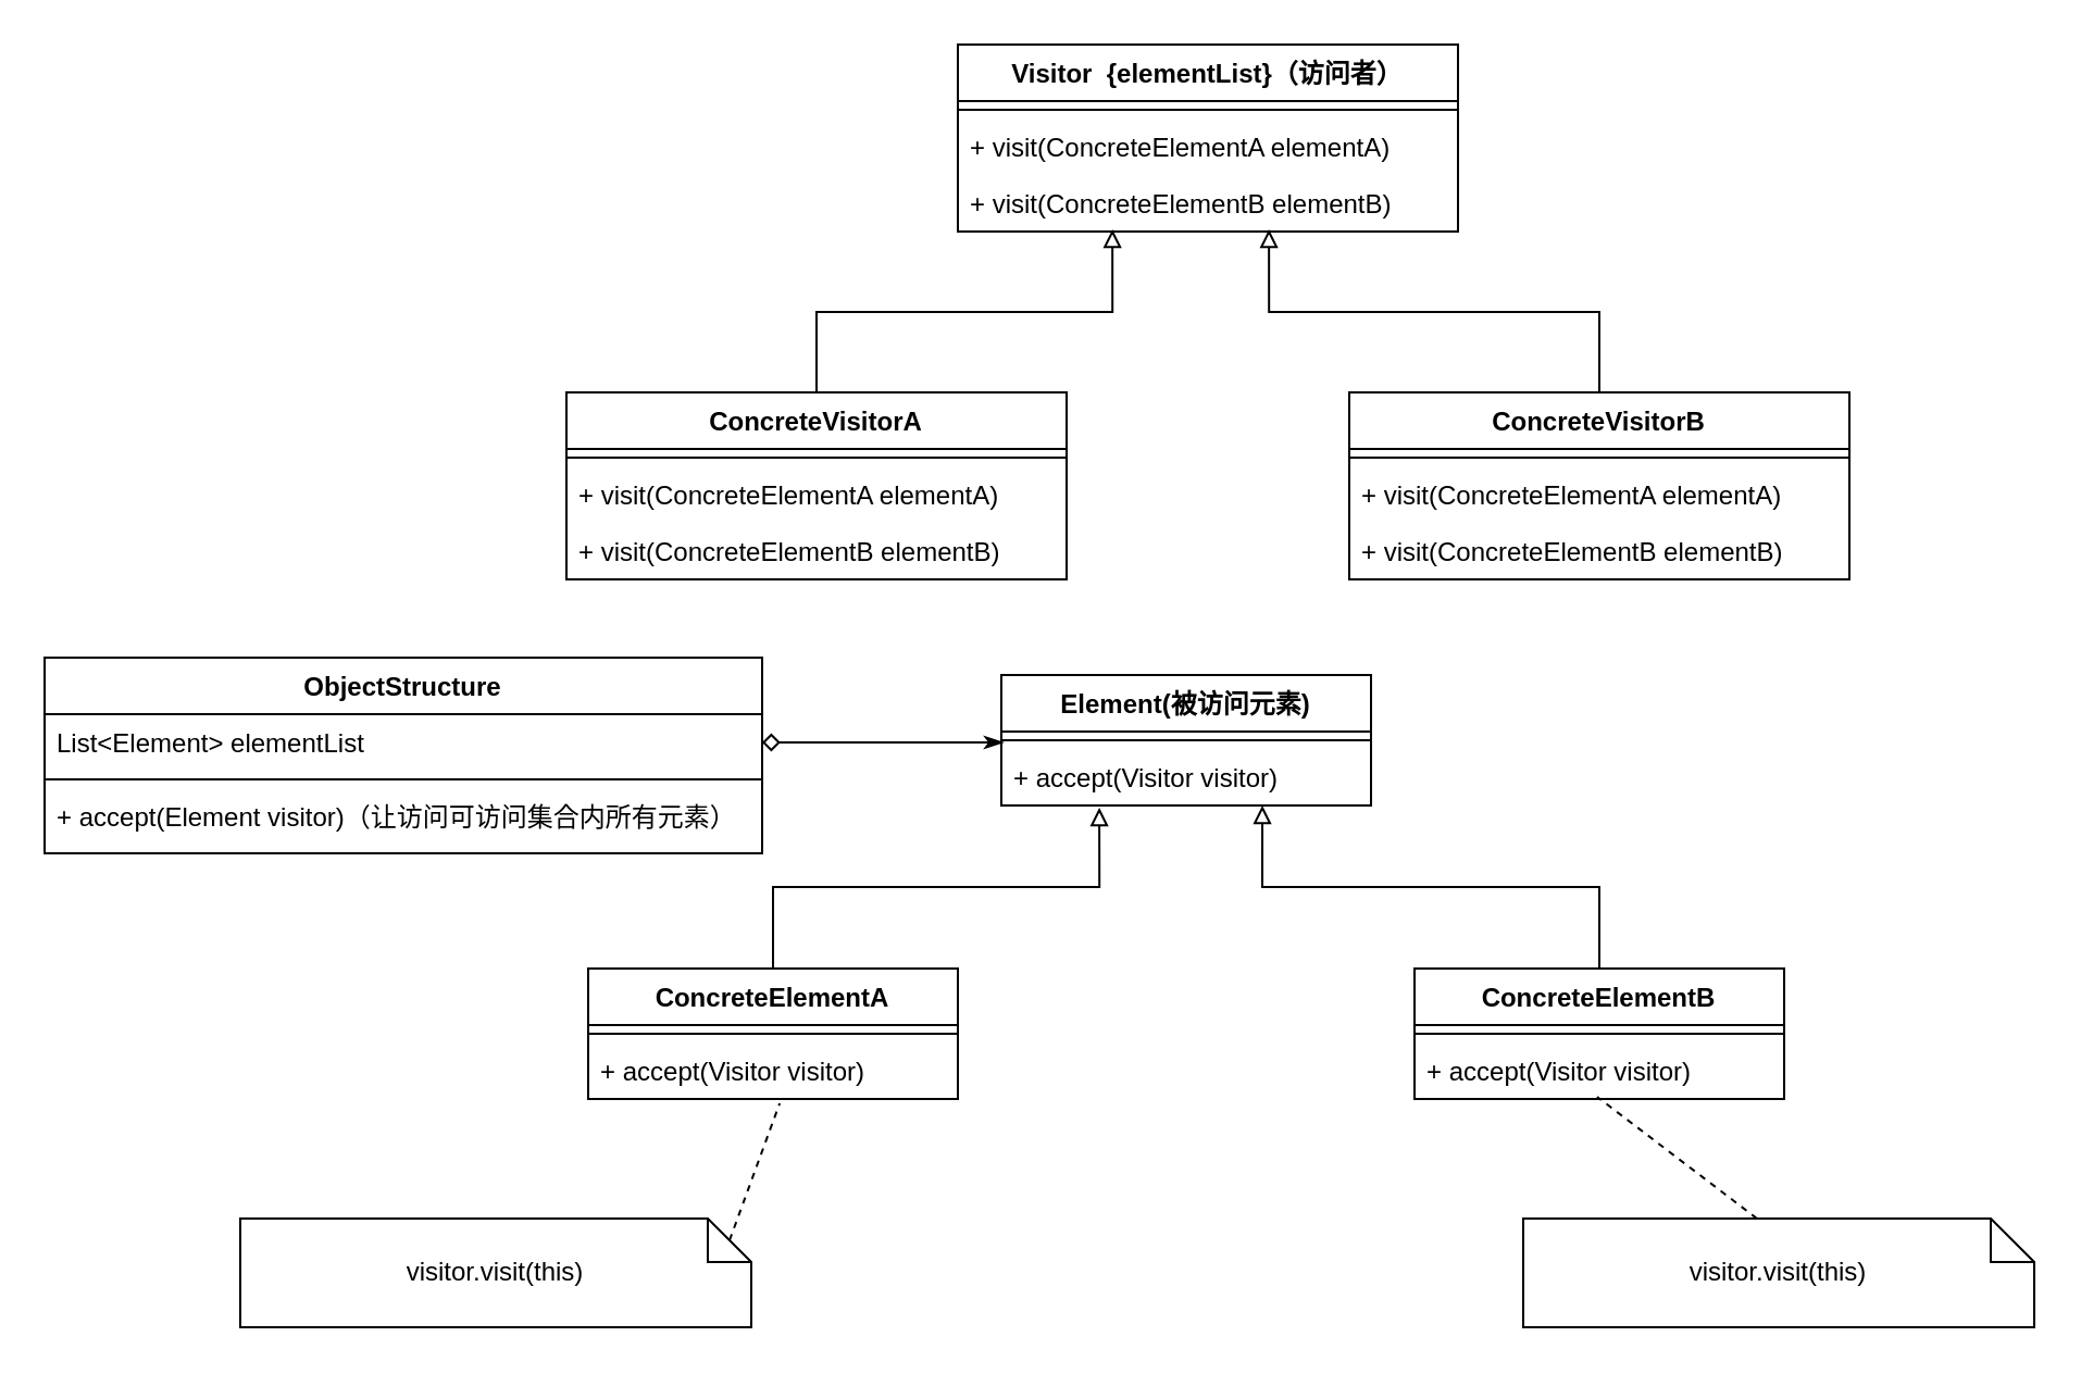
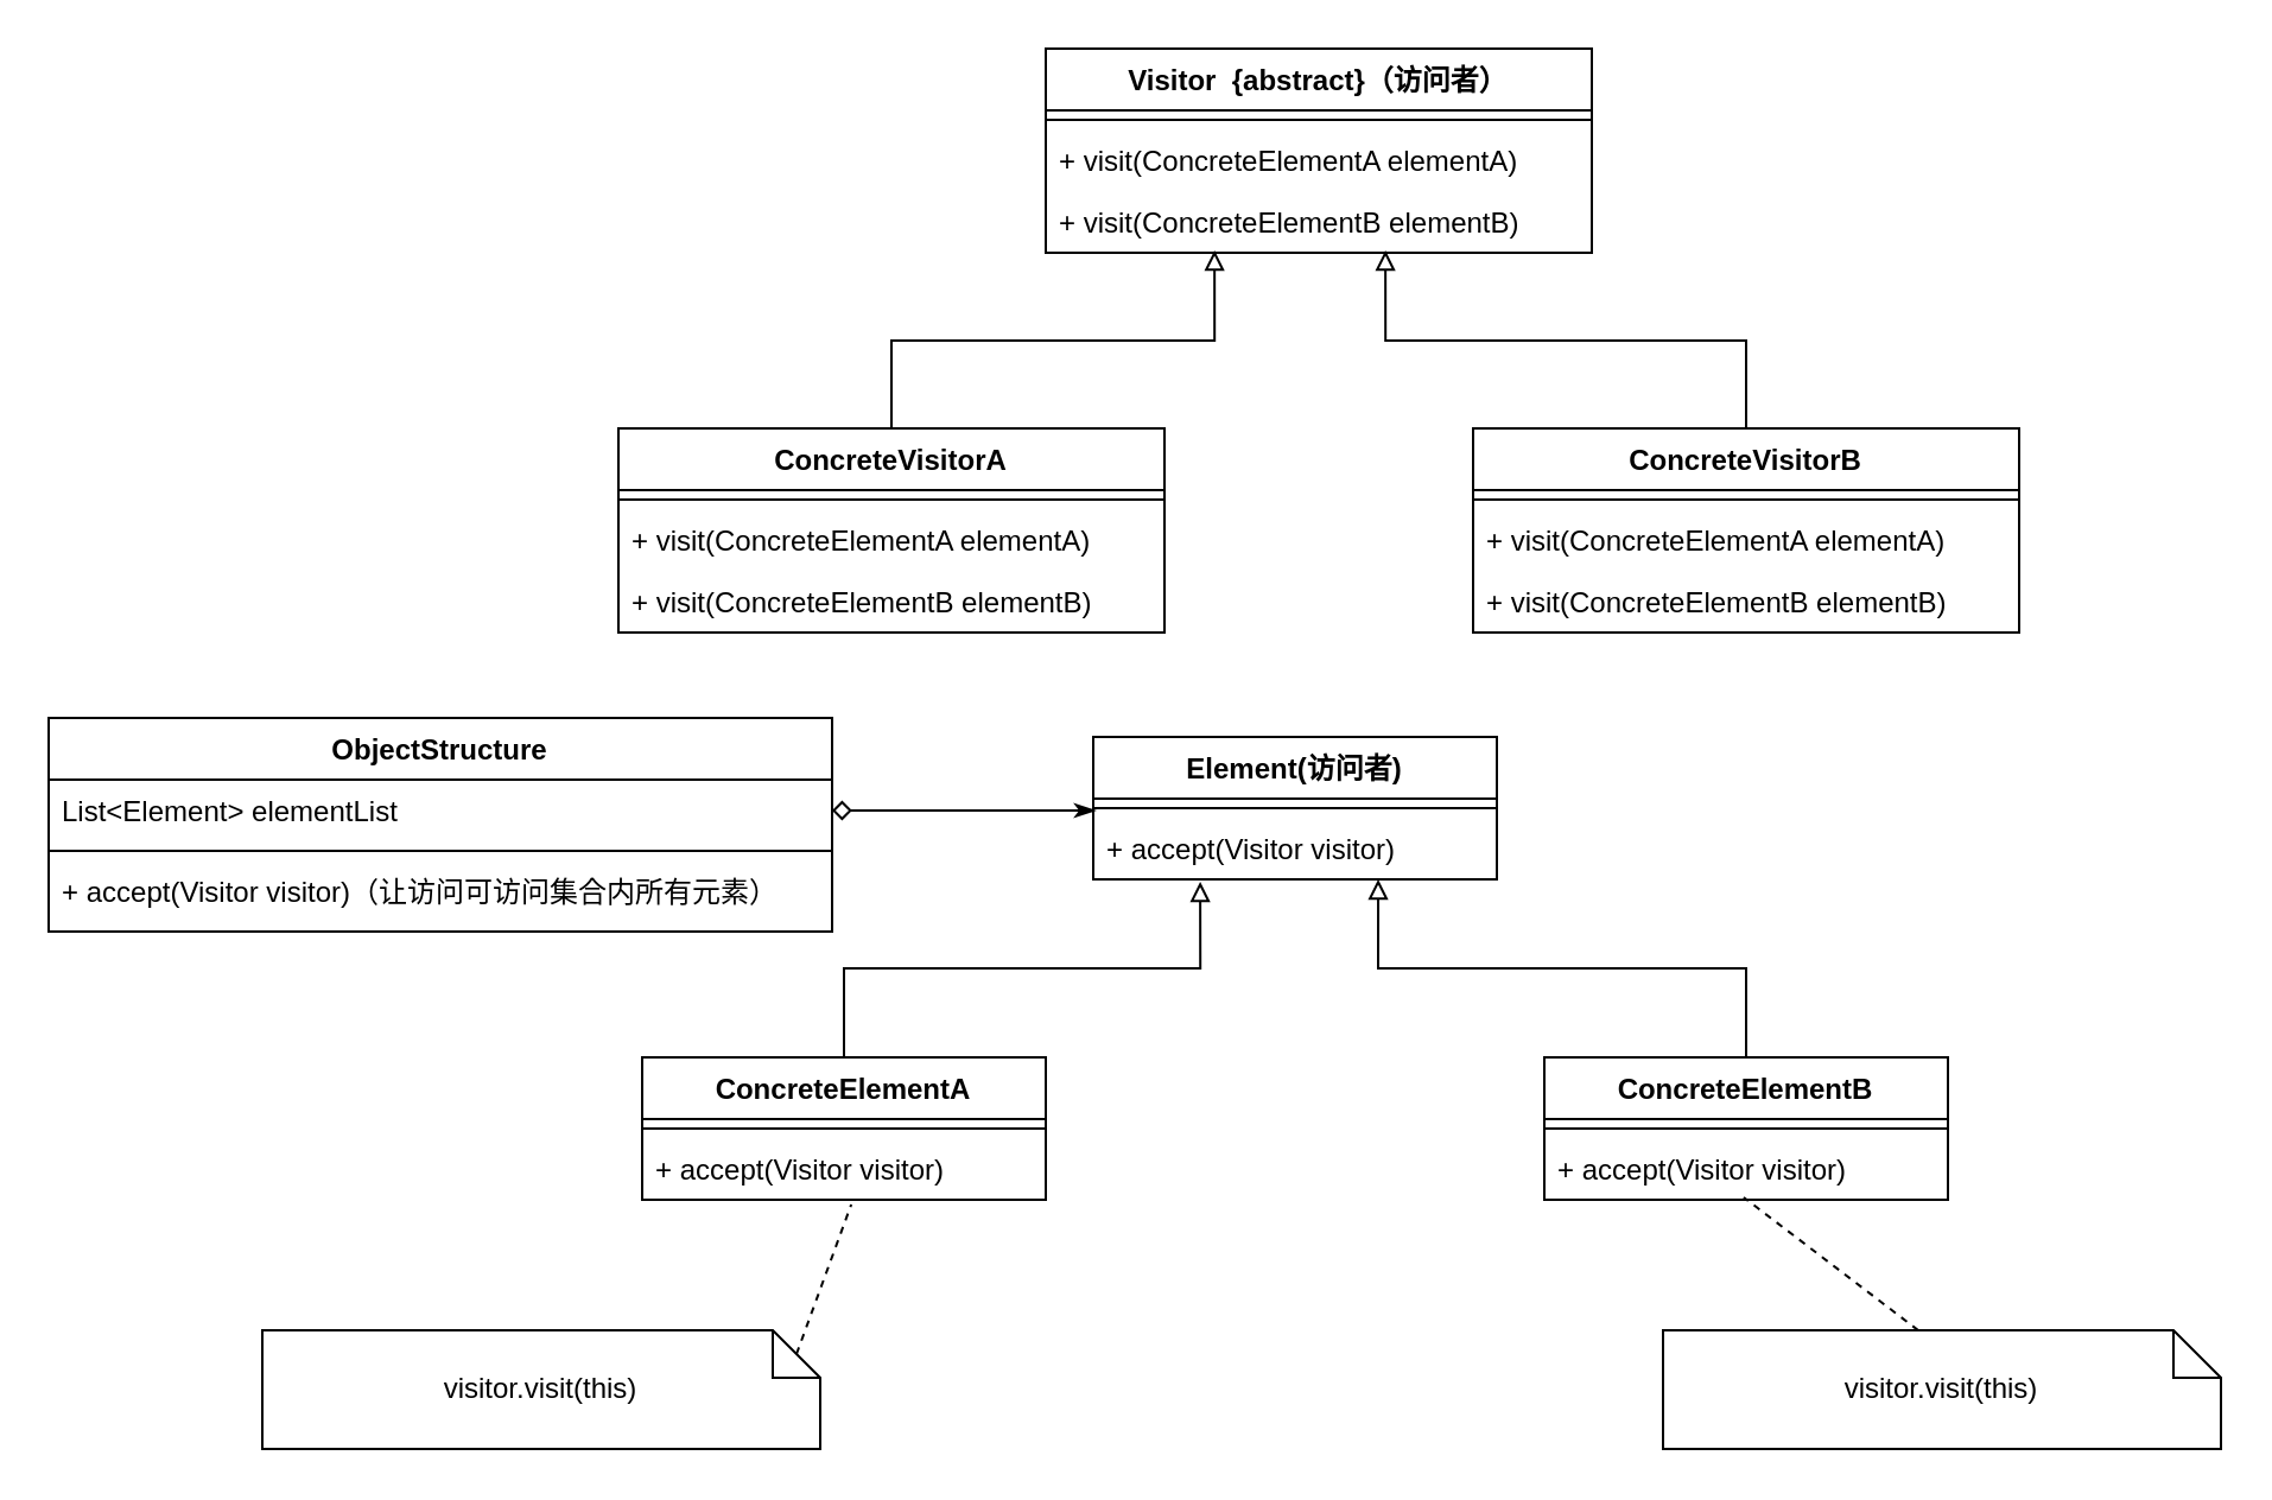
- <mxCell id="2" value="Visitor  {elementList}（访问者）" style="swimlane;fontStyle=1;align=center;verticalAlign=top;childLayout=stackLayout;horizontal=1;startSize=26;horizontalStack=0;resizeParent=1;resizeParentMax=0;resizeLast=0;collapsible=1;marginBottom=0;" parent="1" vertex="1"><mxGeometry x="440" y="20" width="230" height="86" as="geometry" /></mxCell>
+ <mxCell id="2" value="Visitor  {abstract}（访问者）" style="swimlane;fontStyle=1;align=center;verticalAlign=top;childLayout=stackLayout;horizontal=1;startSize=26;horizontalStack=0;resizeParent=1;resizeParentMax=0;resizeLast=0;collapsible=1;marginBottom=0;" parent="1" vertex="1"><mxGeometry x="440" y="20" width="230" height="86" as="geometry" /></mxCell>
- <mxCell id="6" value="Element(被访问元素)" style="swimlane;fontStyle=1;align=center;verticalAlign=top;childLayout=stackLayout;horizontal=1;startSize=26;horizontalStack=0;resizeParent=1;resizeParentMax=0;resizeLast=0;collapsible=1;marginBottom=0;" parent="1" vertex="1"><mxGeometry x="460" y="310" width="170" height="60" as="geometry" /></mxCell>
+ <mxCell id="6" value="Element(访问者)" style="swimlane;fontStyle=1;align=center;verticalAlign=top;childLayout=stackLayout;horizontal=1;startSize=26;horizontalStack=0;resizeParent=1;resizeParentMax=0;resizeLast=0;collapsible=1;marginBottom=0;" parent="1" vertex="1"><mxGeometry x="460" y="310" width="170" height="60" as="geometry" /></mxCell>
- <mxCell id="20" value="+ accept(Element visitor)（让访问可访问集合内所有元素）" style="text;strokeColor=none;fillColor=none;align=left;verticalAlign=top;spacingLeft=4;spacingRight=4;overflow=hidden;rotatable=0;points=[[0,0.5],[1,0.5]];portConstraint=eastwest;" vertex="1" parent="17"><mxGeometry y="60" width="330" height="30" as="geometry" /></mxCell>
+ <mxCell id="20" value="+ accept(Visitor visitor)（让访问可访问集合内所有元素）" style="text;strokeColor=none;fillColor=none;align=left;verticalAlign=top;spacingLeft=4;spacingRight=4;overflow=hidden;rotatable=0;points=[[0,0.5],[1,0.5]];portConstraint=eastwest;" vertex="1" parent="17"><mxGeometry y="60" width="330" height="30" as="geometry" /></mxCell>
